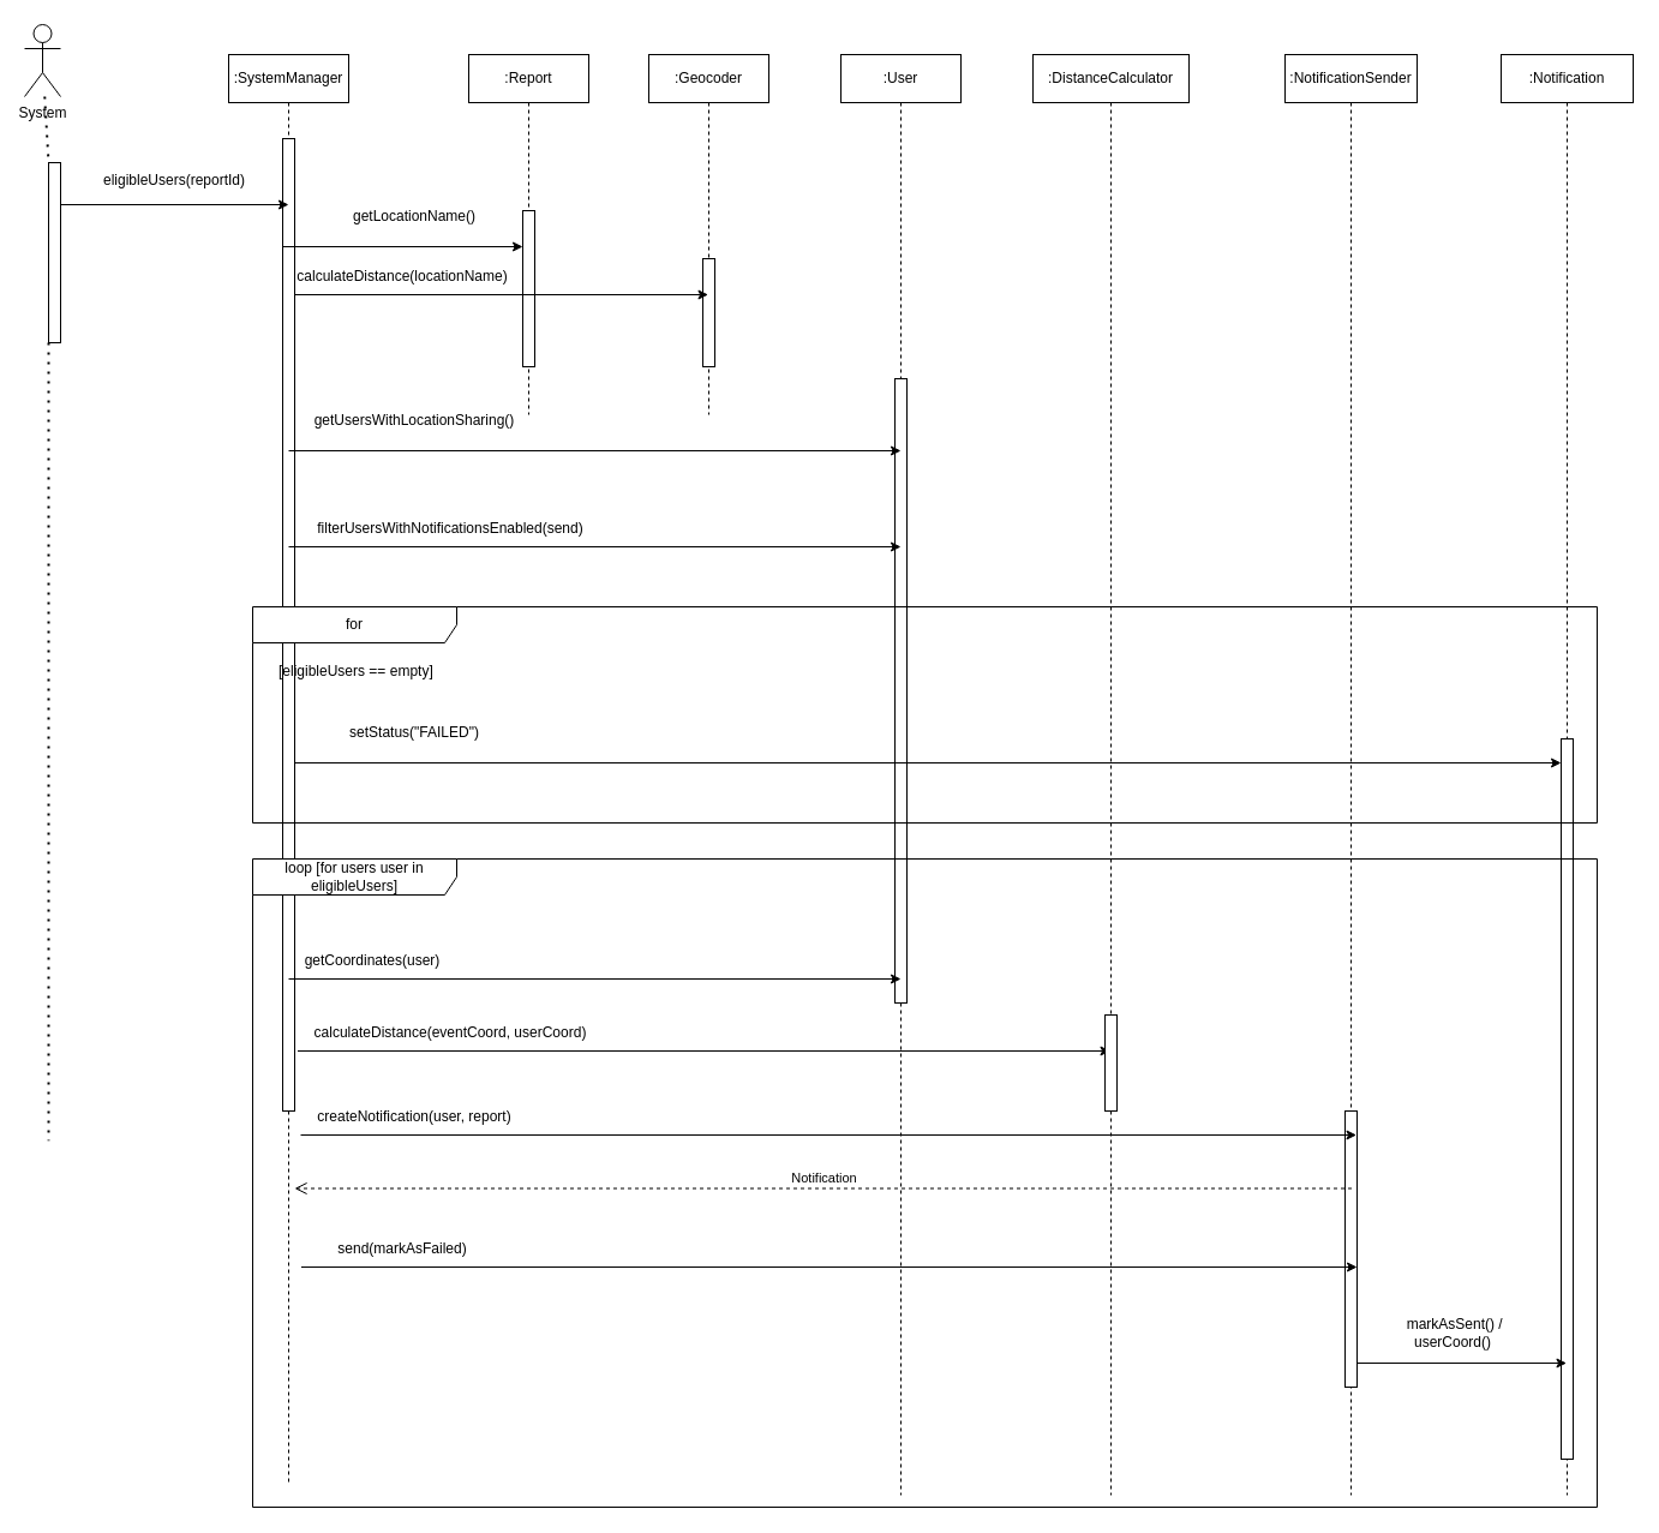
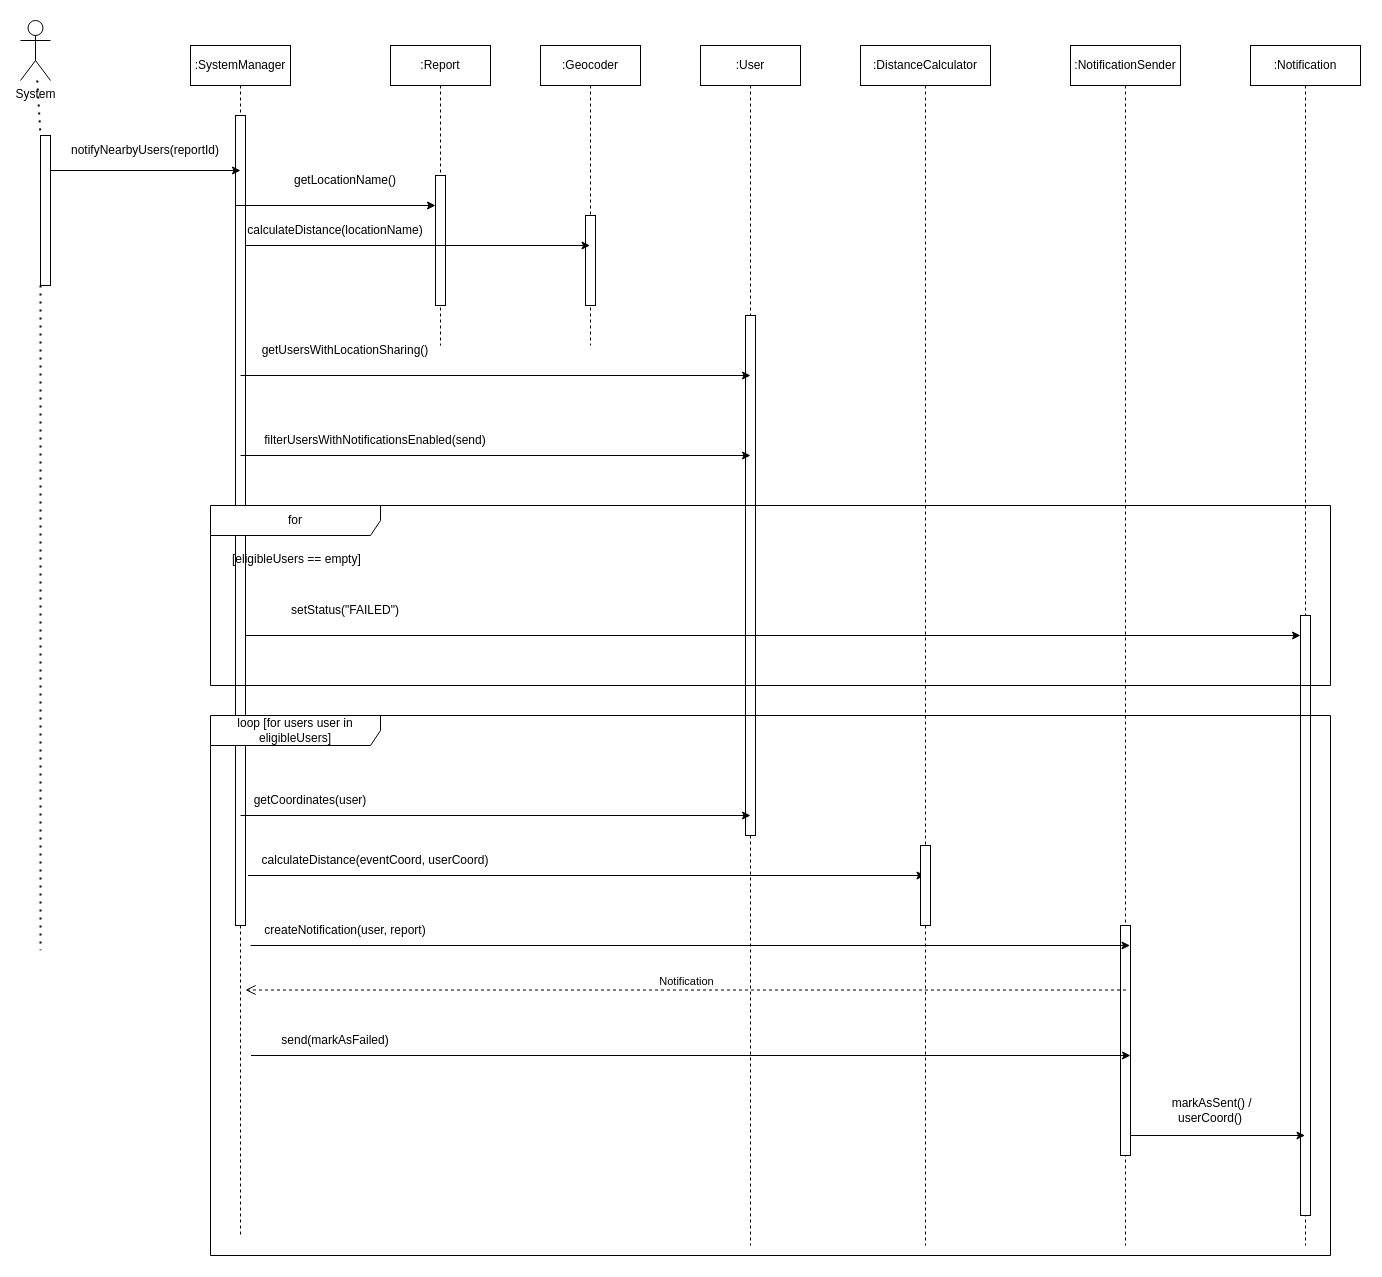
- <mxCell id="20" value="eligibleUsers(reportId)" style="text;html=1;align=center;verticalAlign=middle;whiteSpace=wrap;rounded=0;" vertex="1" parent="1"><mxGeometry x="50" y="135" width="190" height="30" as="geometry" /></mxCell>
+ <mxCell id="20" value="notifyNearbyUsers(reportId)" style="text;html=1;align=center;verticalAlign=middle;whiteSpace=wrap;rounded=0;" vertex="1" parent="1"><mxGeometry x="50" y="135" width="190" height="30" as="geometry" /></mxCell>
